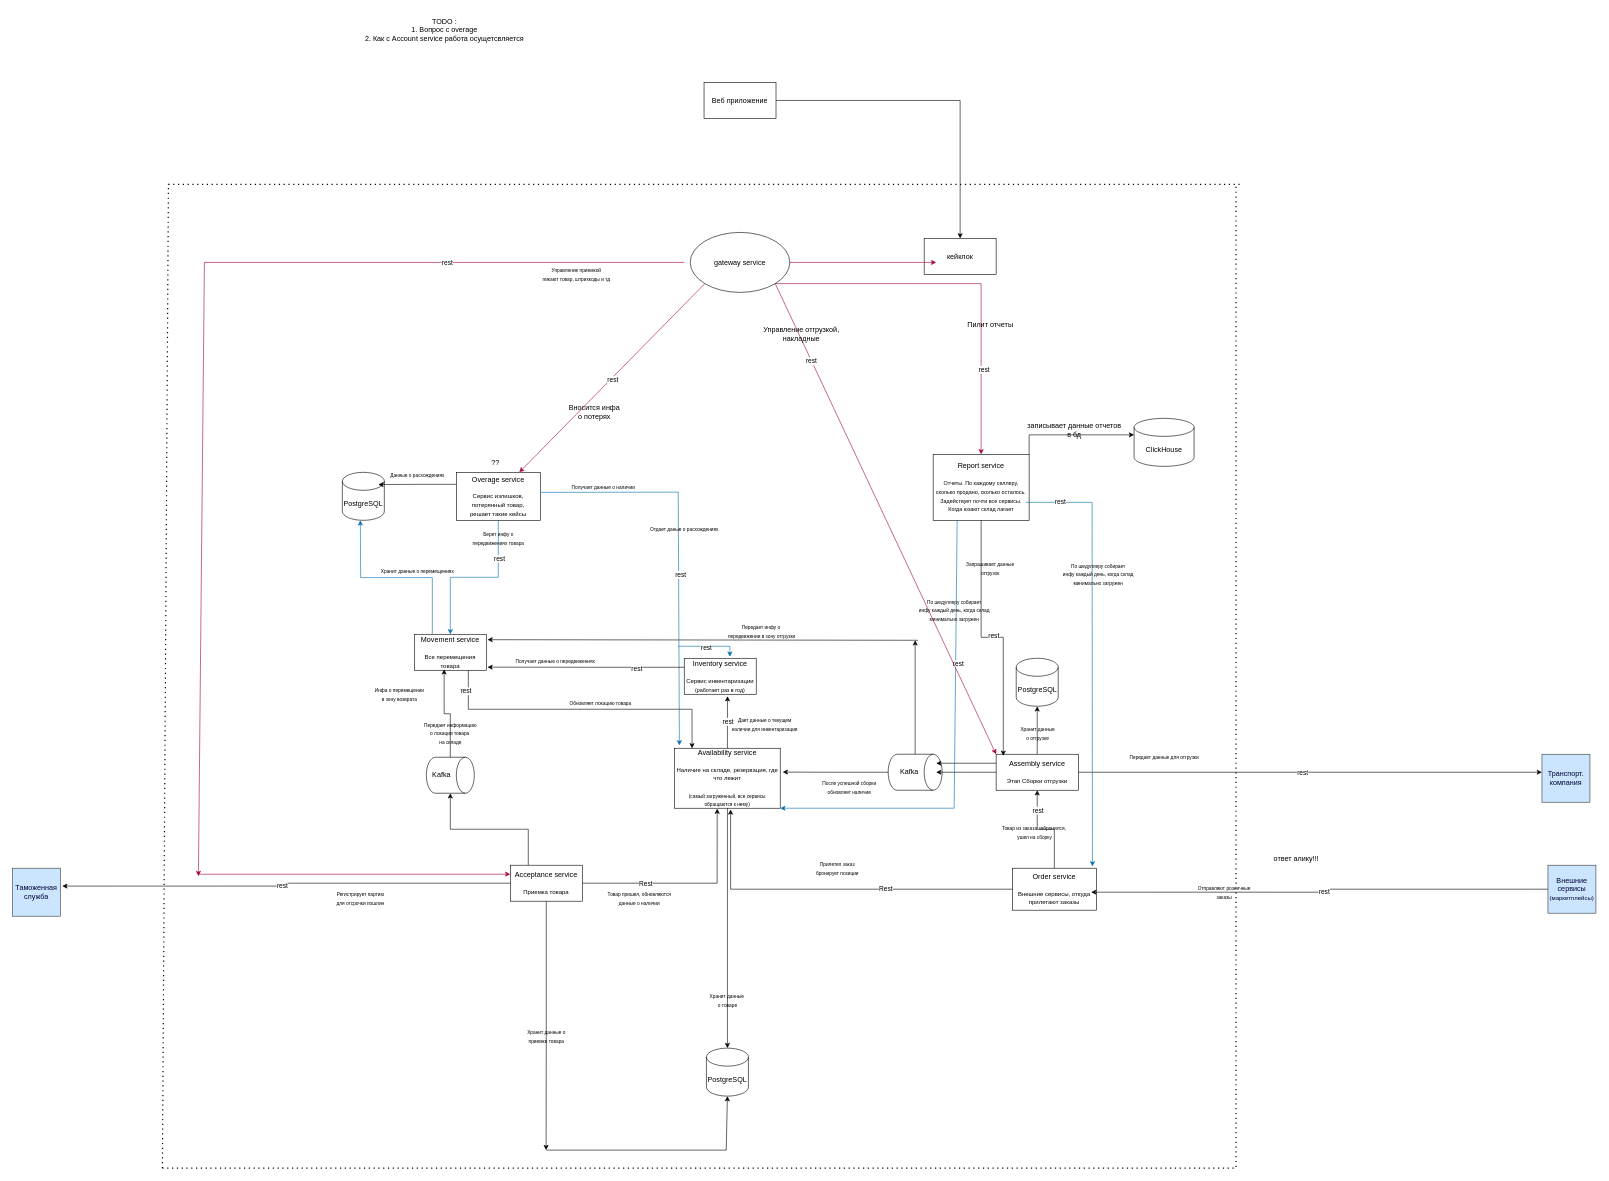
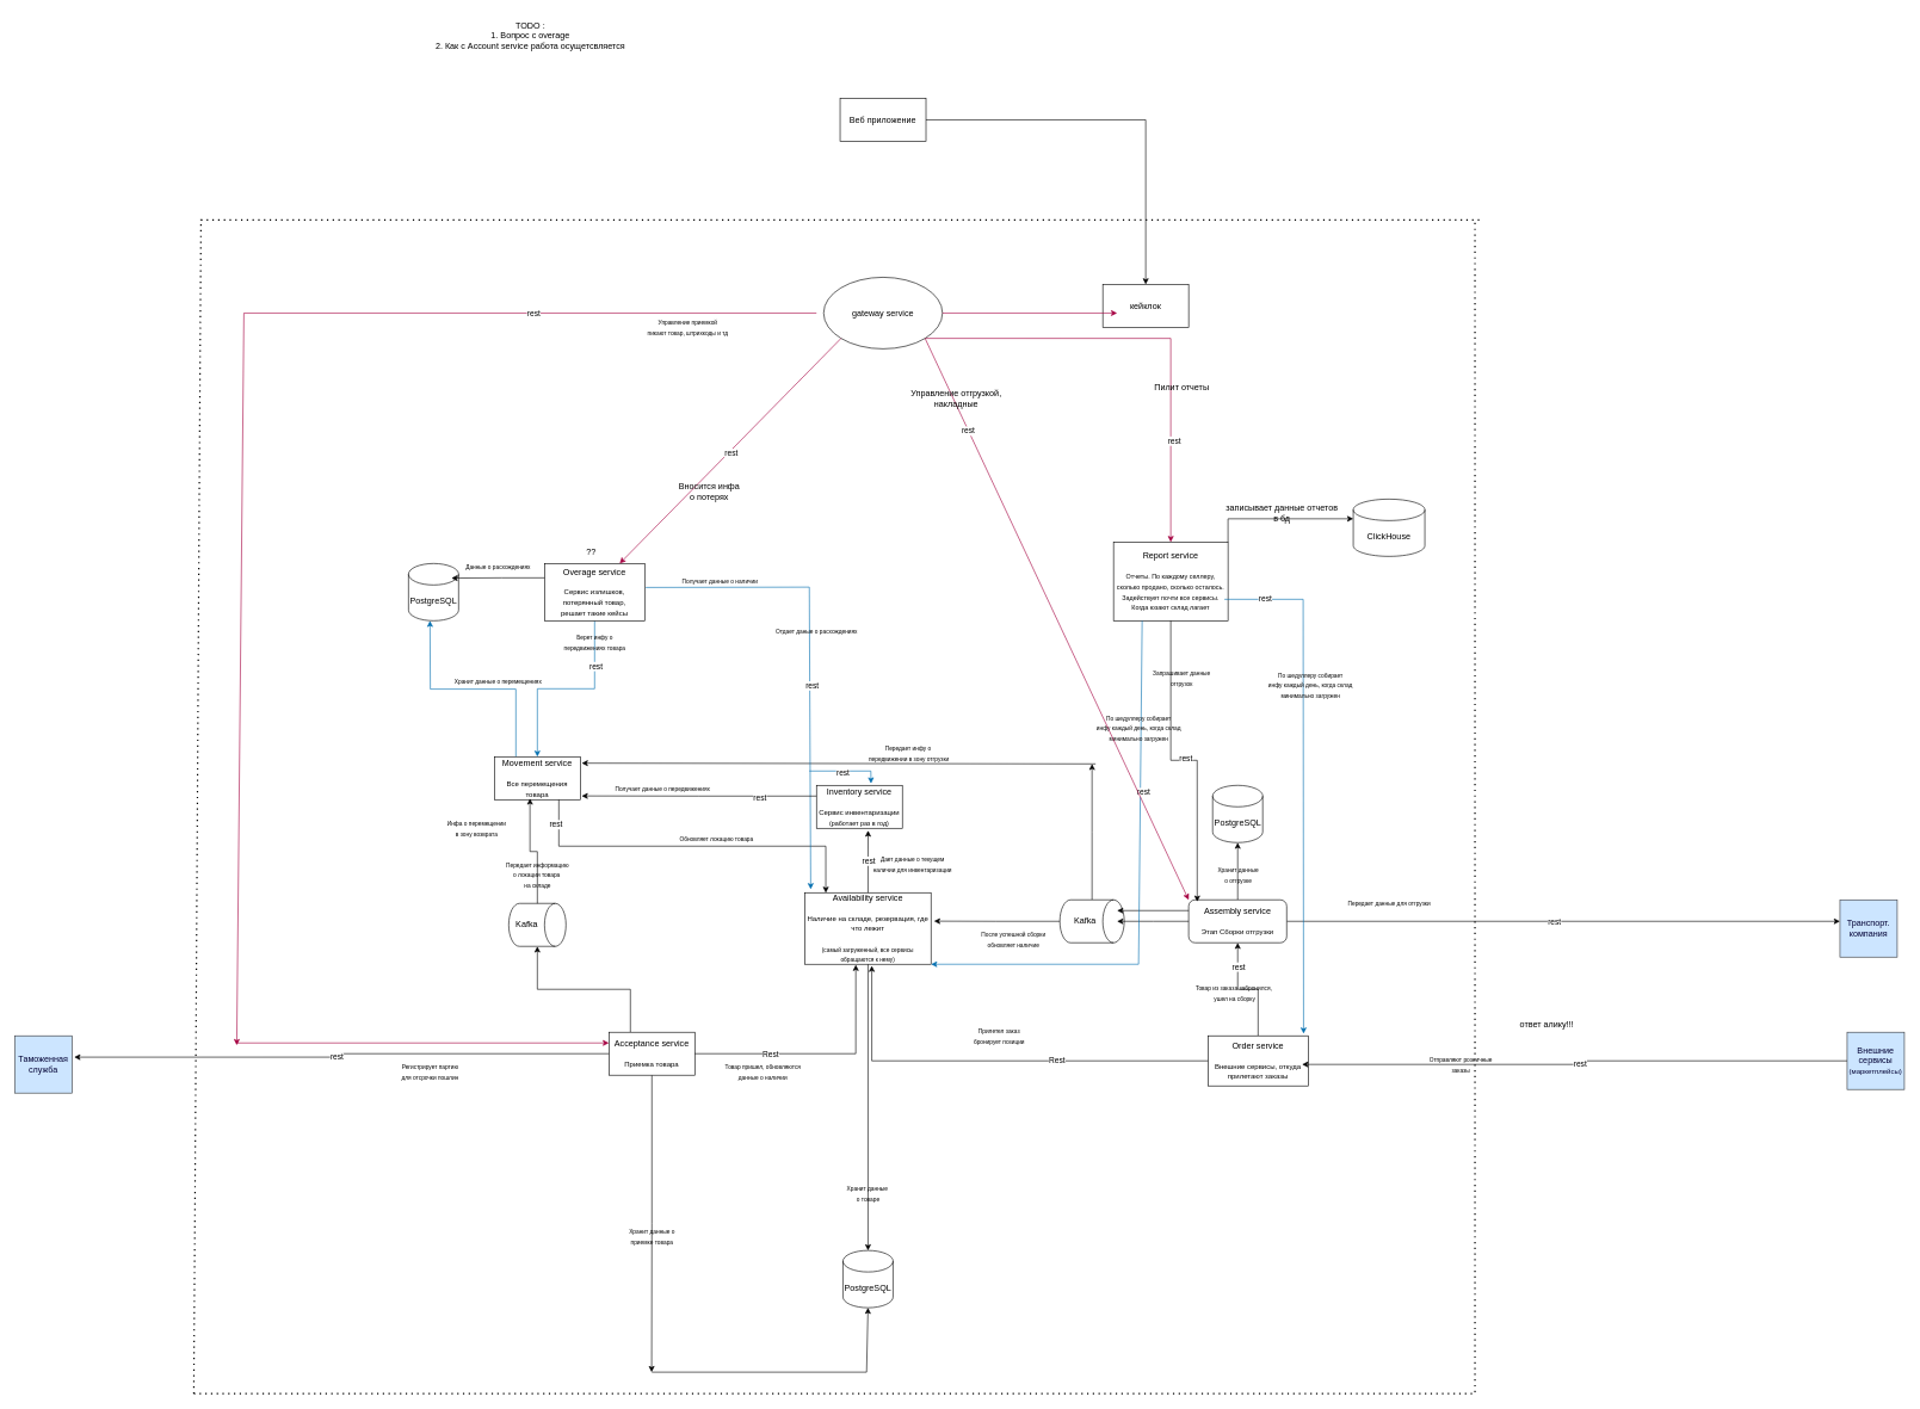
- <mxCell id="5" value="&lt;font style=&quot;font-size: 12px;&quot;&gt;Assembly service&lt;/font&gt;&lt;div&gt;&lt;font style=&quot;font-size: 12px;&quot;&gt;&lt;br&gt;&lt;/font&gt;&lt;/div&gt;&lt;div&gt;&lt;span style=&quot;font-size: x-small; background-color: transparent; color: light-dark(rgb(0, 0, 0), rgb(255, 255, 255));&quot;&gt;Этап&lt;/span&gt;&lt;span style=&quot;font-size: x-small; background-color: transparent; color: light-dark(rgb(0, 0, 0), rgb(255, 255, 255));&quot;&gt;&amp;nbsp;&lt;/span&gt;&lt;font size=&quot;1&quot;&gt;Сборки отгрузки&lt;/font&gt;&lt;/div&gt;" style="rounded=0;whiteSpace=wrap;html=1;" parent="1" vertex="1"><mxGeometry x="1660" y="1257" width="137" height="60" as="geometry" /></mxCell>
+ <mxCell id="5" value="&lt;font style=&quot;font-size: 12px;&quot;&gt;Assembly service&lt;/font&gt;&lt;div&gt;&lt;font style=&quot;font-size: 12px;&quot;&gt;&lt;br&gt;&lt;/font&gt;&lt;/div&gt;&lt;div&gt;&lt;span style=&quot;font-size: x-small; background-color: transparent; color: light-dark(rgb(0, 0, 0), rgb(255, 255, 255));&quot;&gt;Этап&lt;/span&gt;&lt;span style=&quot;font-size: x-small; background-color: transparent; color: light-dark(rgb(0, 0, 0), rgb(255, 255, 255));&quot;&gt;&amp;nbsp;&lt;/span&gt;&lt;font size=&quot;1&quot;&gt;Сборки отгрузки&lt;/font&gt;&lt;/div&gt;" style="whiteSpace=wrap;html=1;rounded=1;" parent="1" vertex="1"><mxGeometry x="1660" y="1257" width="137" height="60" as="geometry" /></mxCell>
